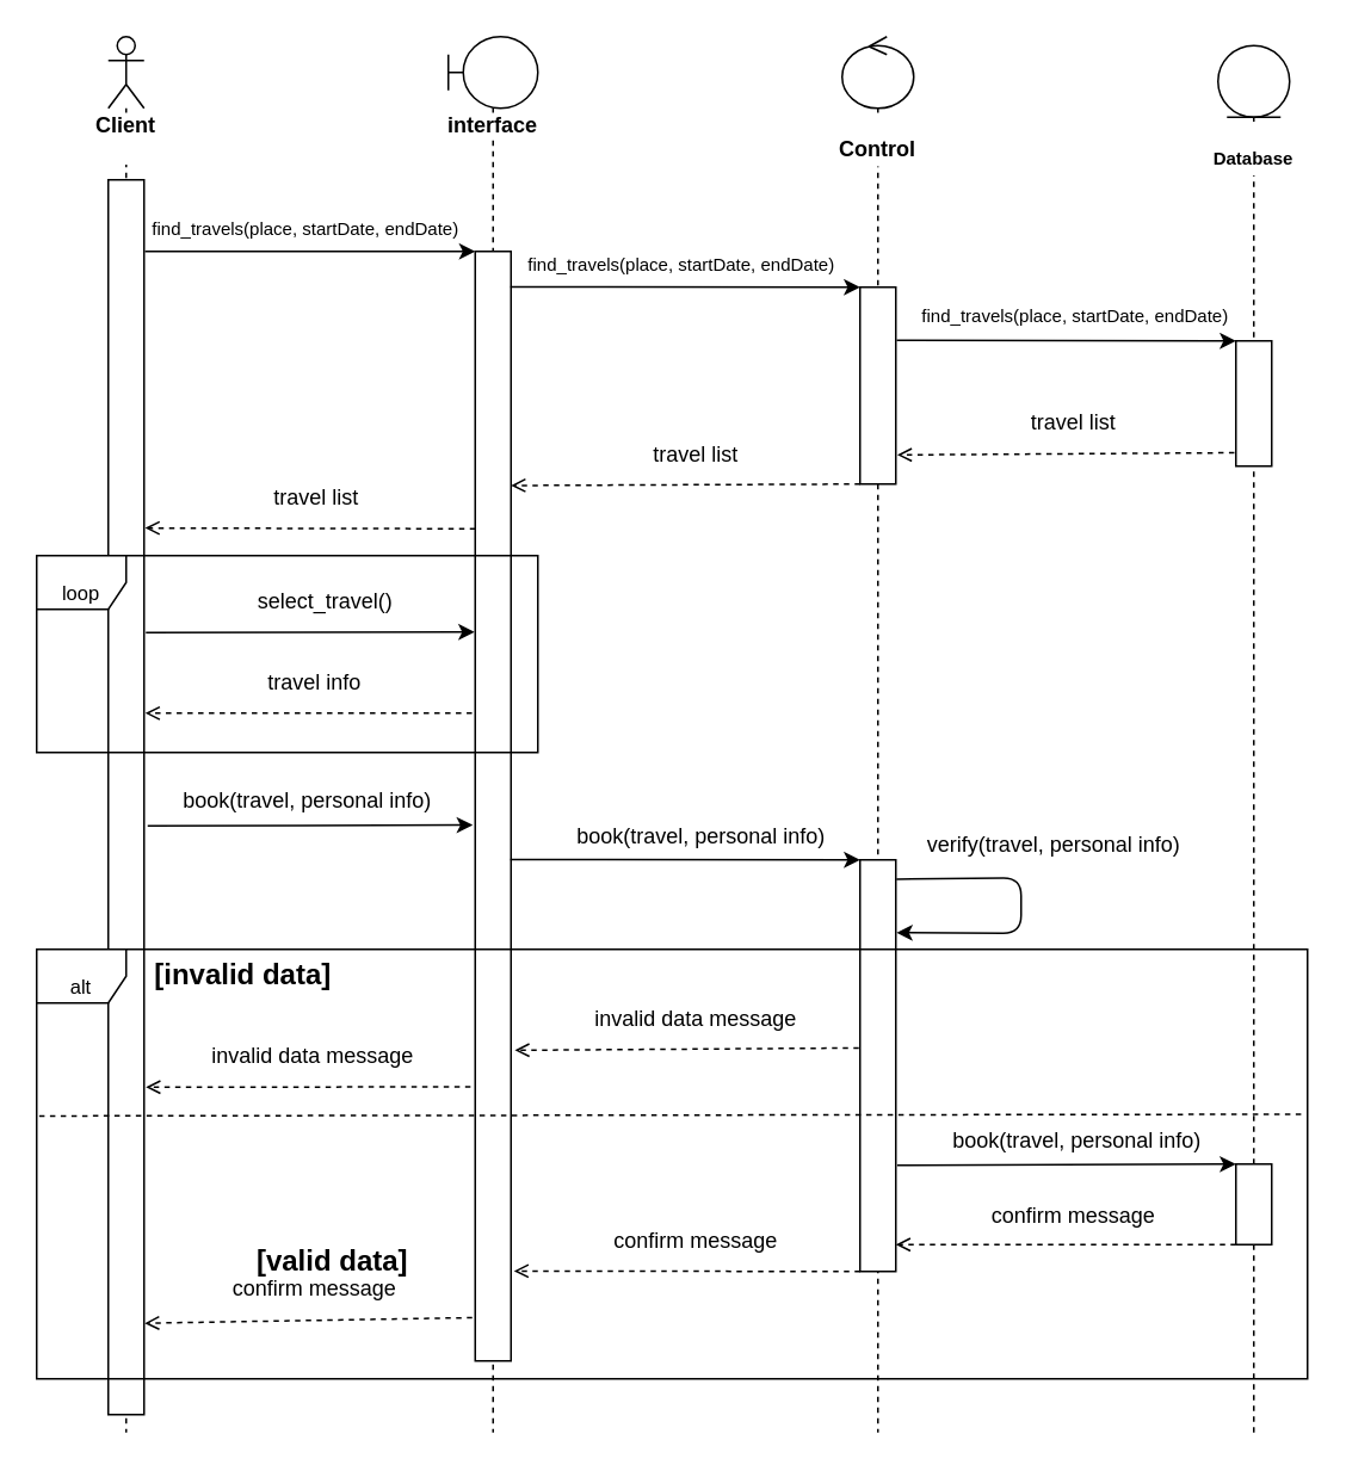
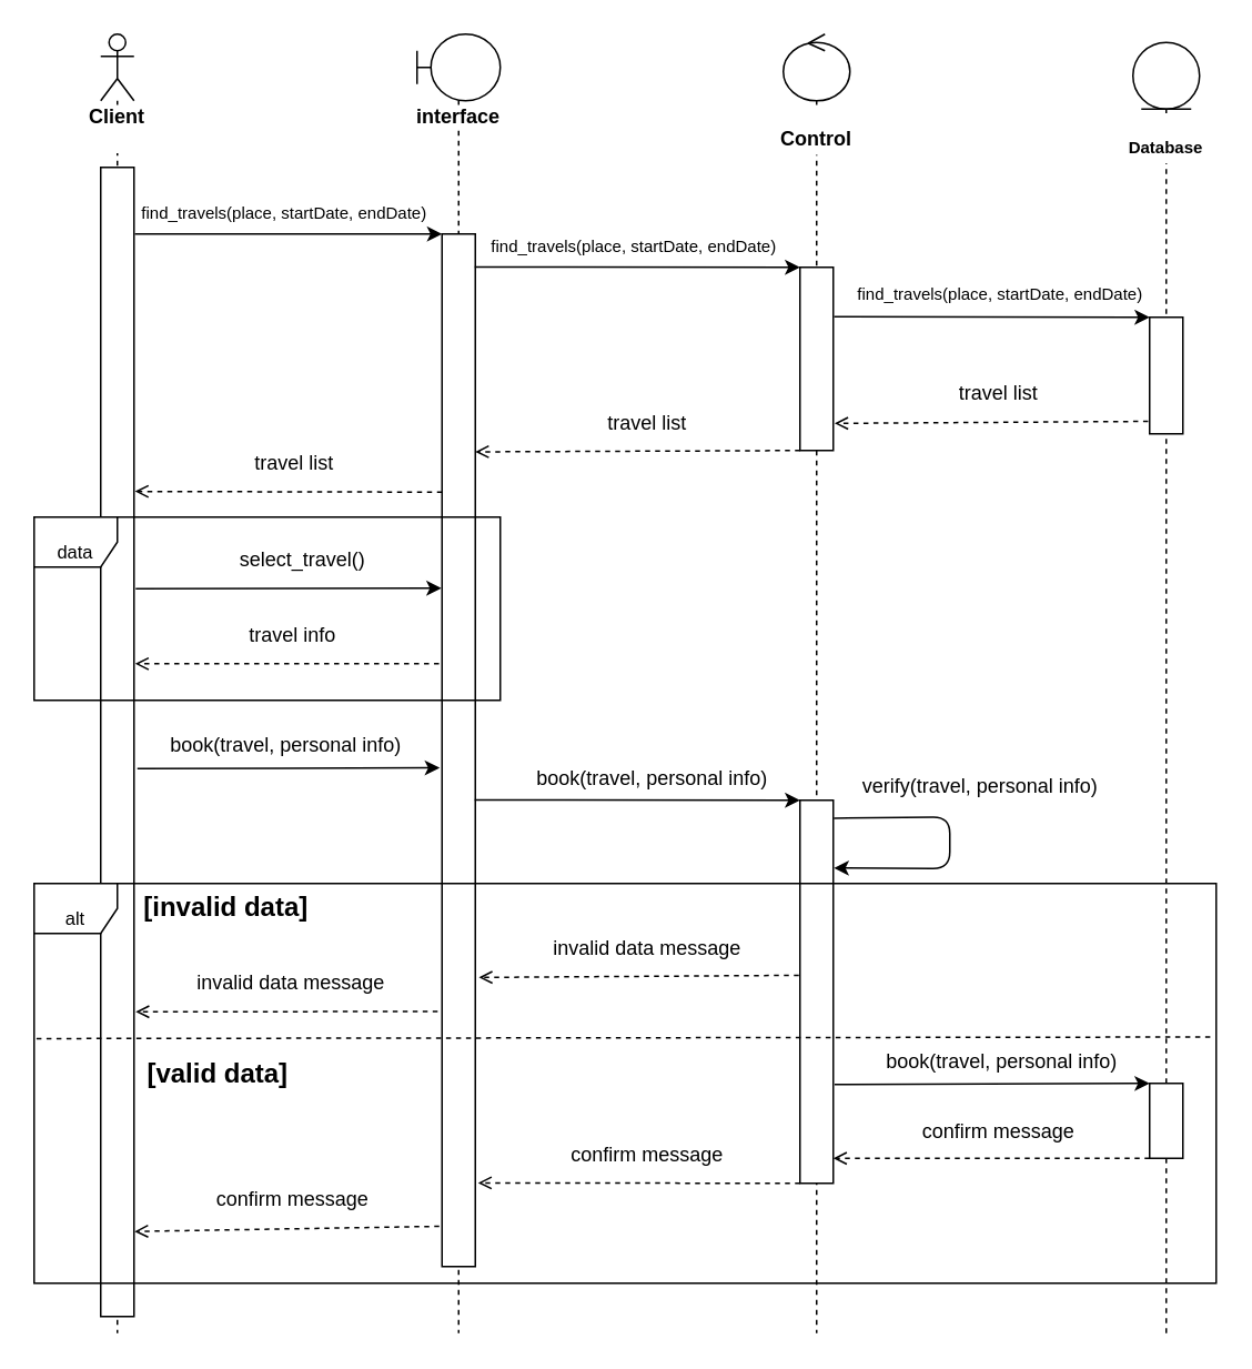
- <mxCell id="22" value="&lt;font style=&quot;font-size: 11px&quot;&gt;loop&lt;/font&gt;" style="shape=umlFrame;whiteSpace=wrap;html=1;fontSize=25;width=50;height=30;" parent="1" vertex="1"><mxGeometry x="20" y="310" width="280" height="110" as="geometry" /></mxCell>
+ <mxCell id="22" value="&lt;font style=&quot;font-size: 11px&quot;&gt;data&lt;/font&gt;" style="shape=umlFrame;whiteSpace=wrap;html=1;fontSize=25;width=50;height=30;" parent="1" vertex="1"><mxGeometry x="20" y="310" width="280" height="110" as="geometry" /></mxCell>
- <mxCell id="50" value="&lt;font style=&quot;font-size: 16px&quot;&gt;[valid data]&lt;/font&gt;" style="text;html=1;align=center;verticalAlign=middle;resizable=0;points=[];autosize=1;fontSize=25;fontStyle=1" parent="1" vertex="1"><mxGeometry x="135" y="680" width="100" height="40" as="geometry" /></mxCell>
+ <mxCell id="50" value="&lt;font style=&quot;font-size: 16px&quot;&gt;[valid data]&lt;/font&gt;" style="text;html=1;align=center;verticalAlign=middle;resizable=0;points=[];autosize=1;fontSize=25;fontStyle=1" parent="1" vertex="1"><mxGeometry x="80" y="620" width="100" height="40" as="geometry" /></mxCell>
